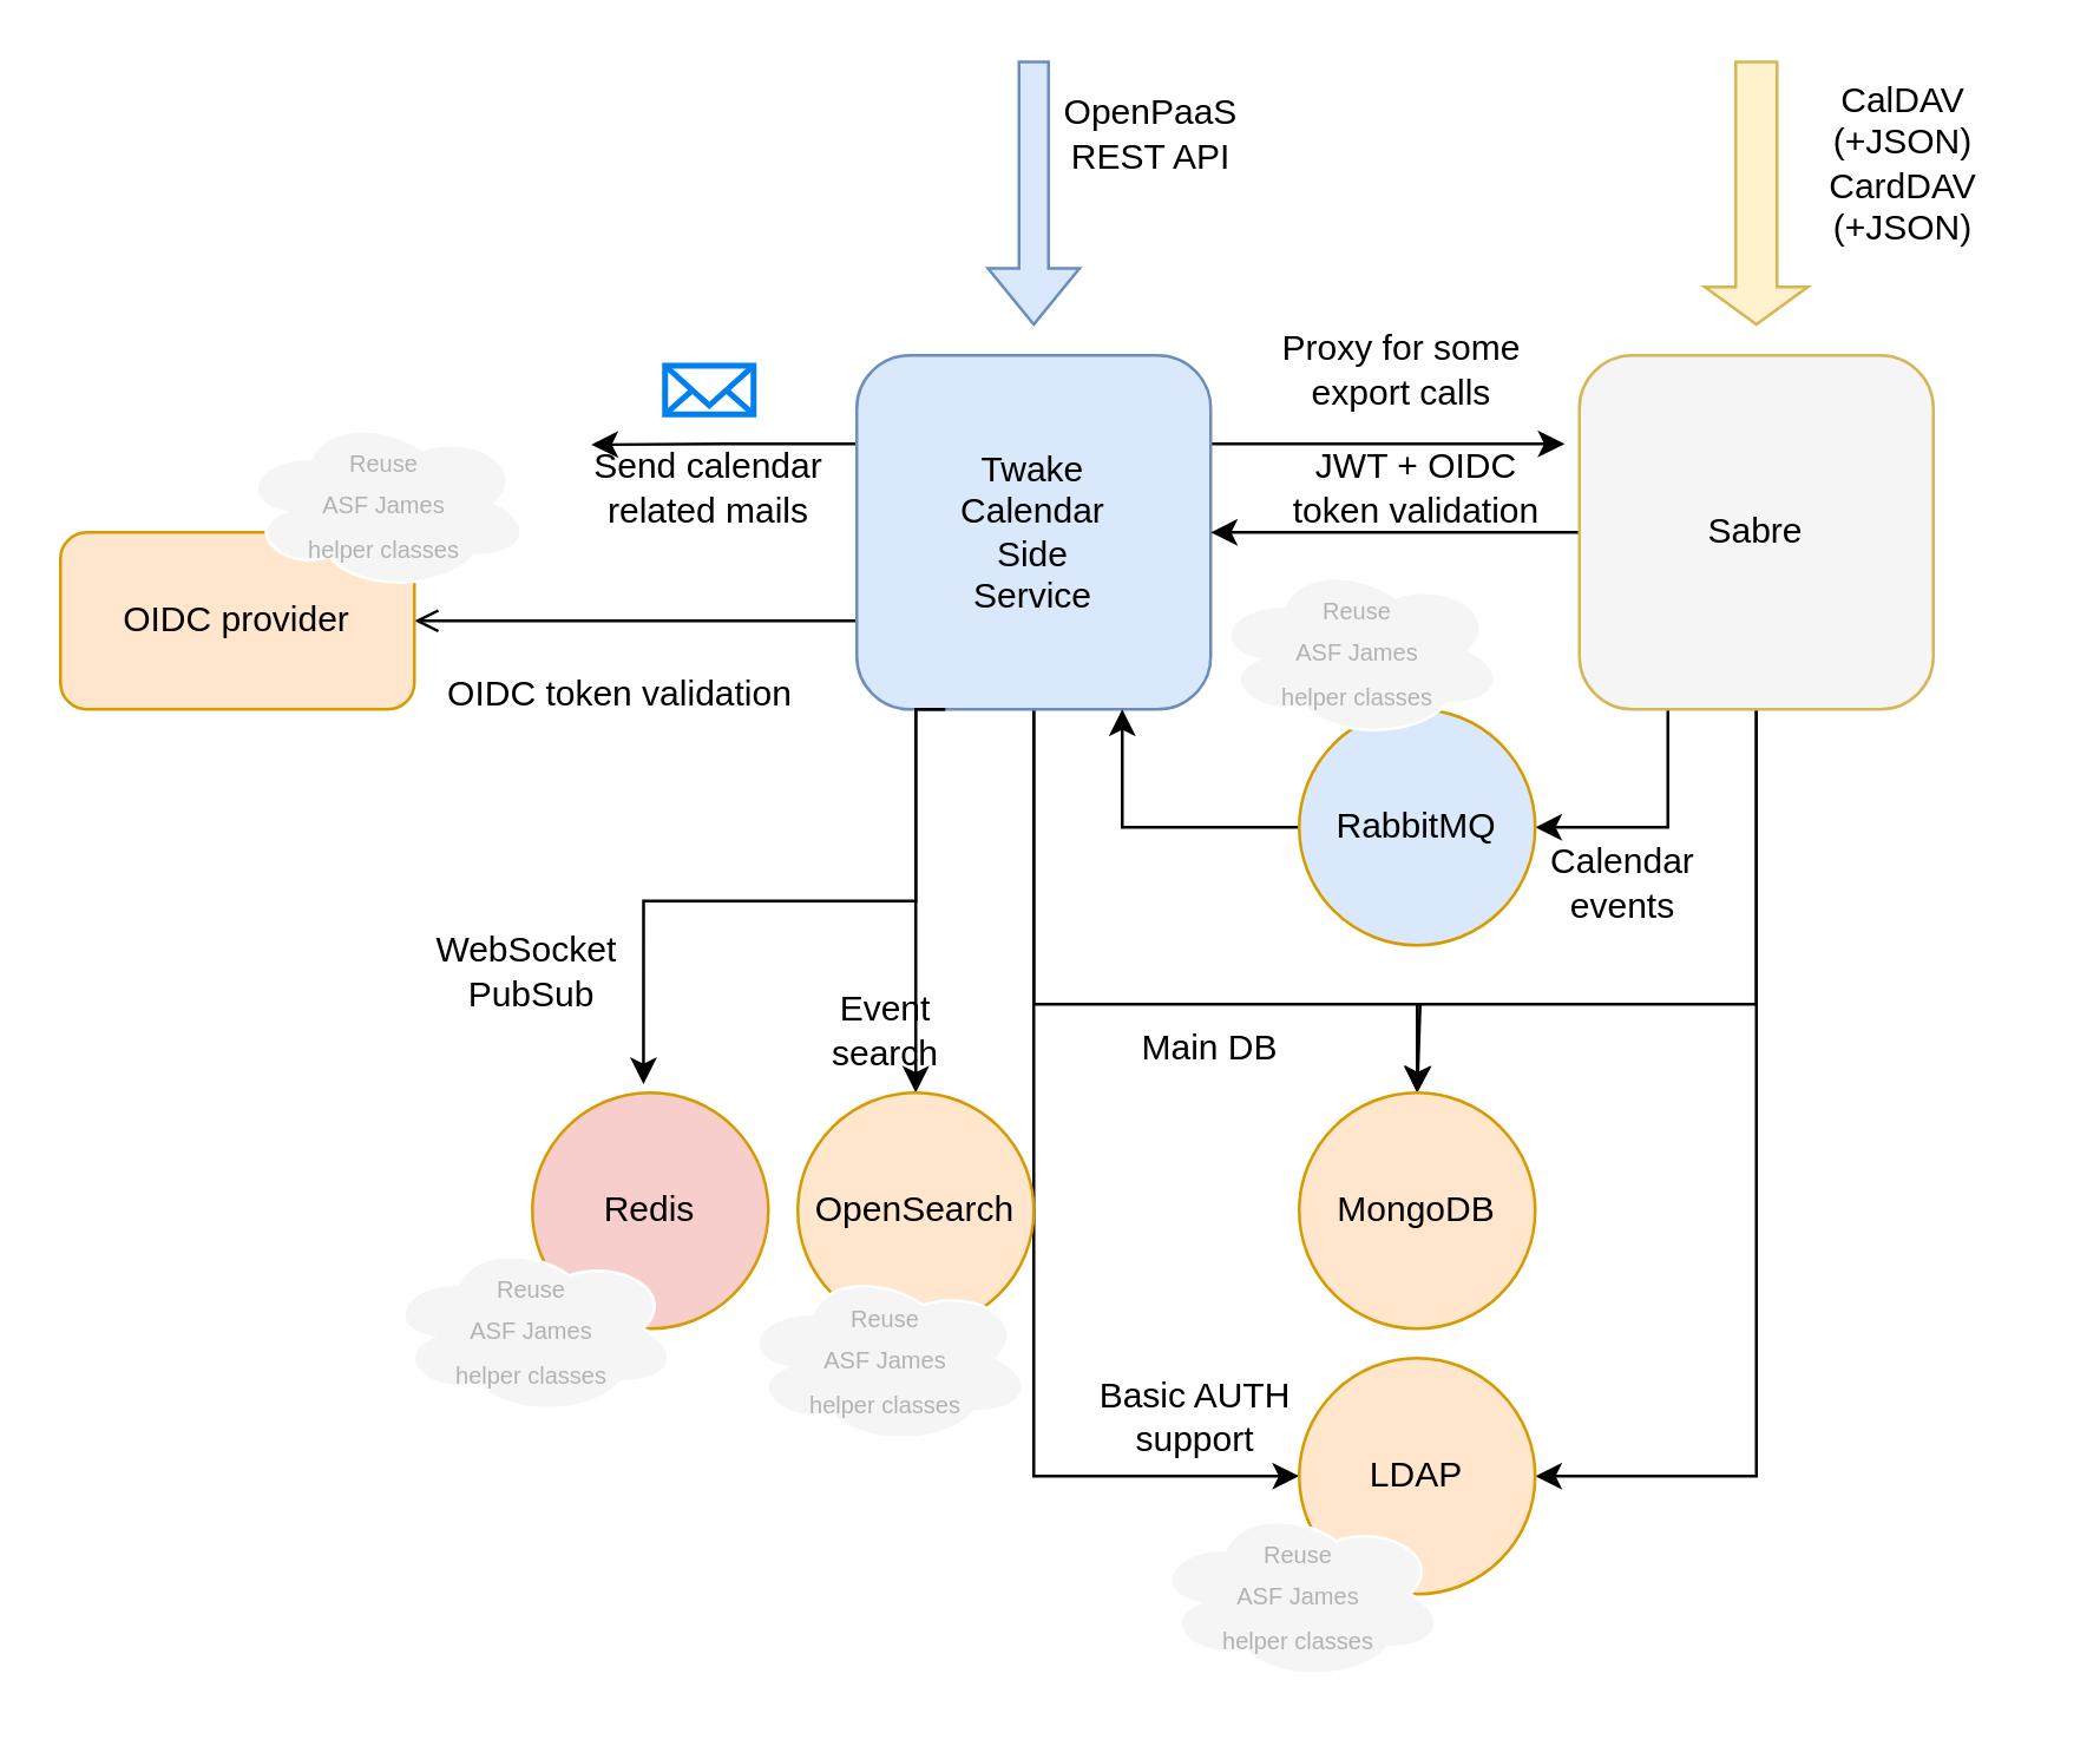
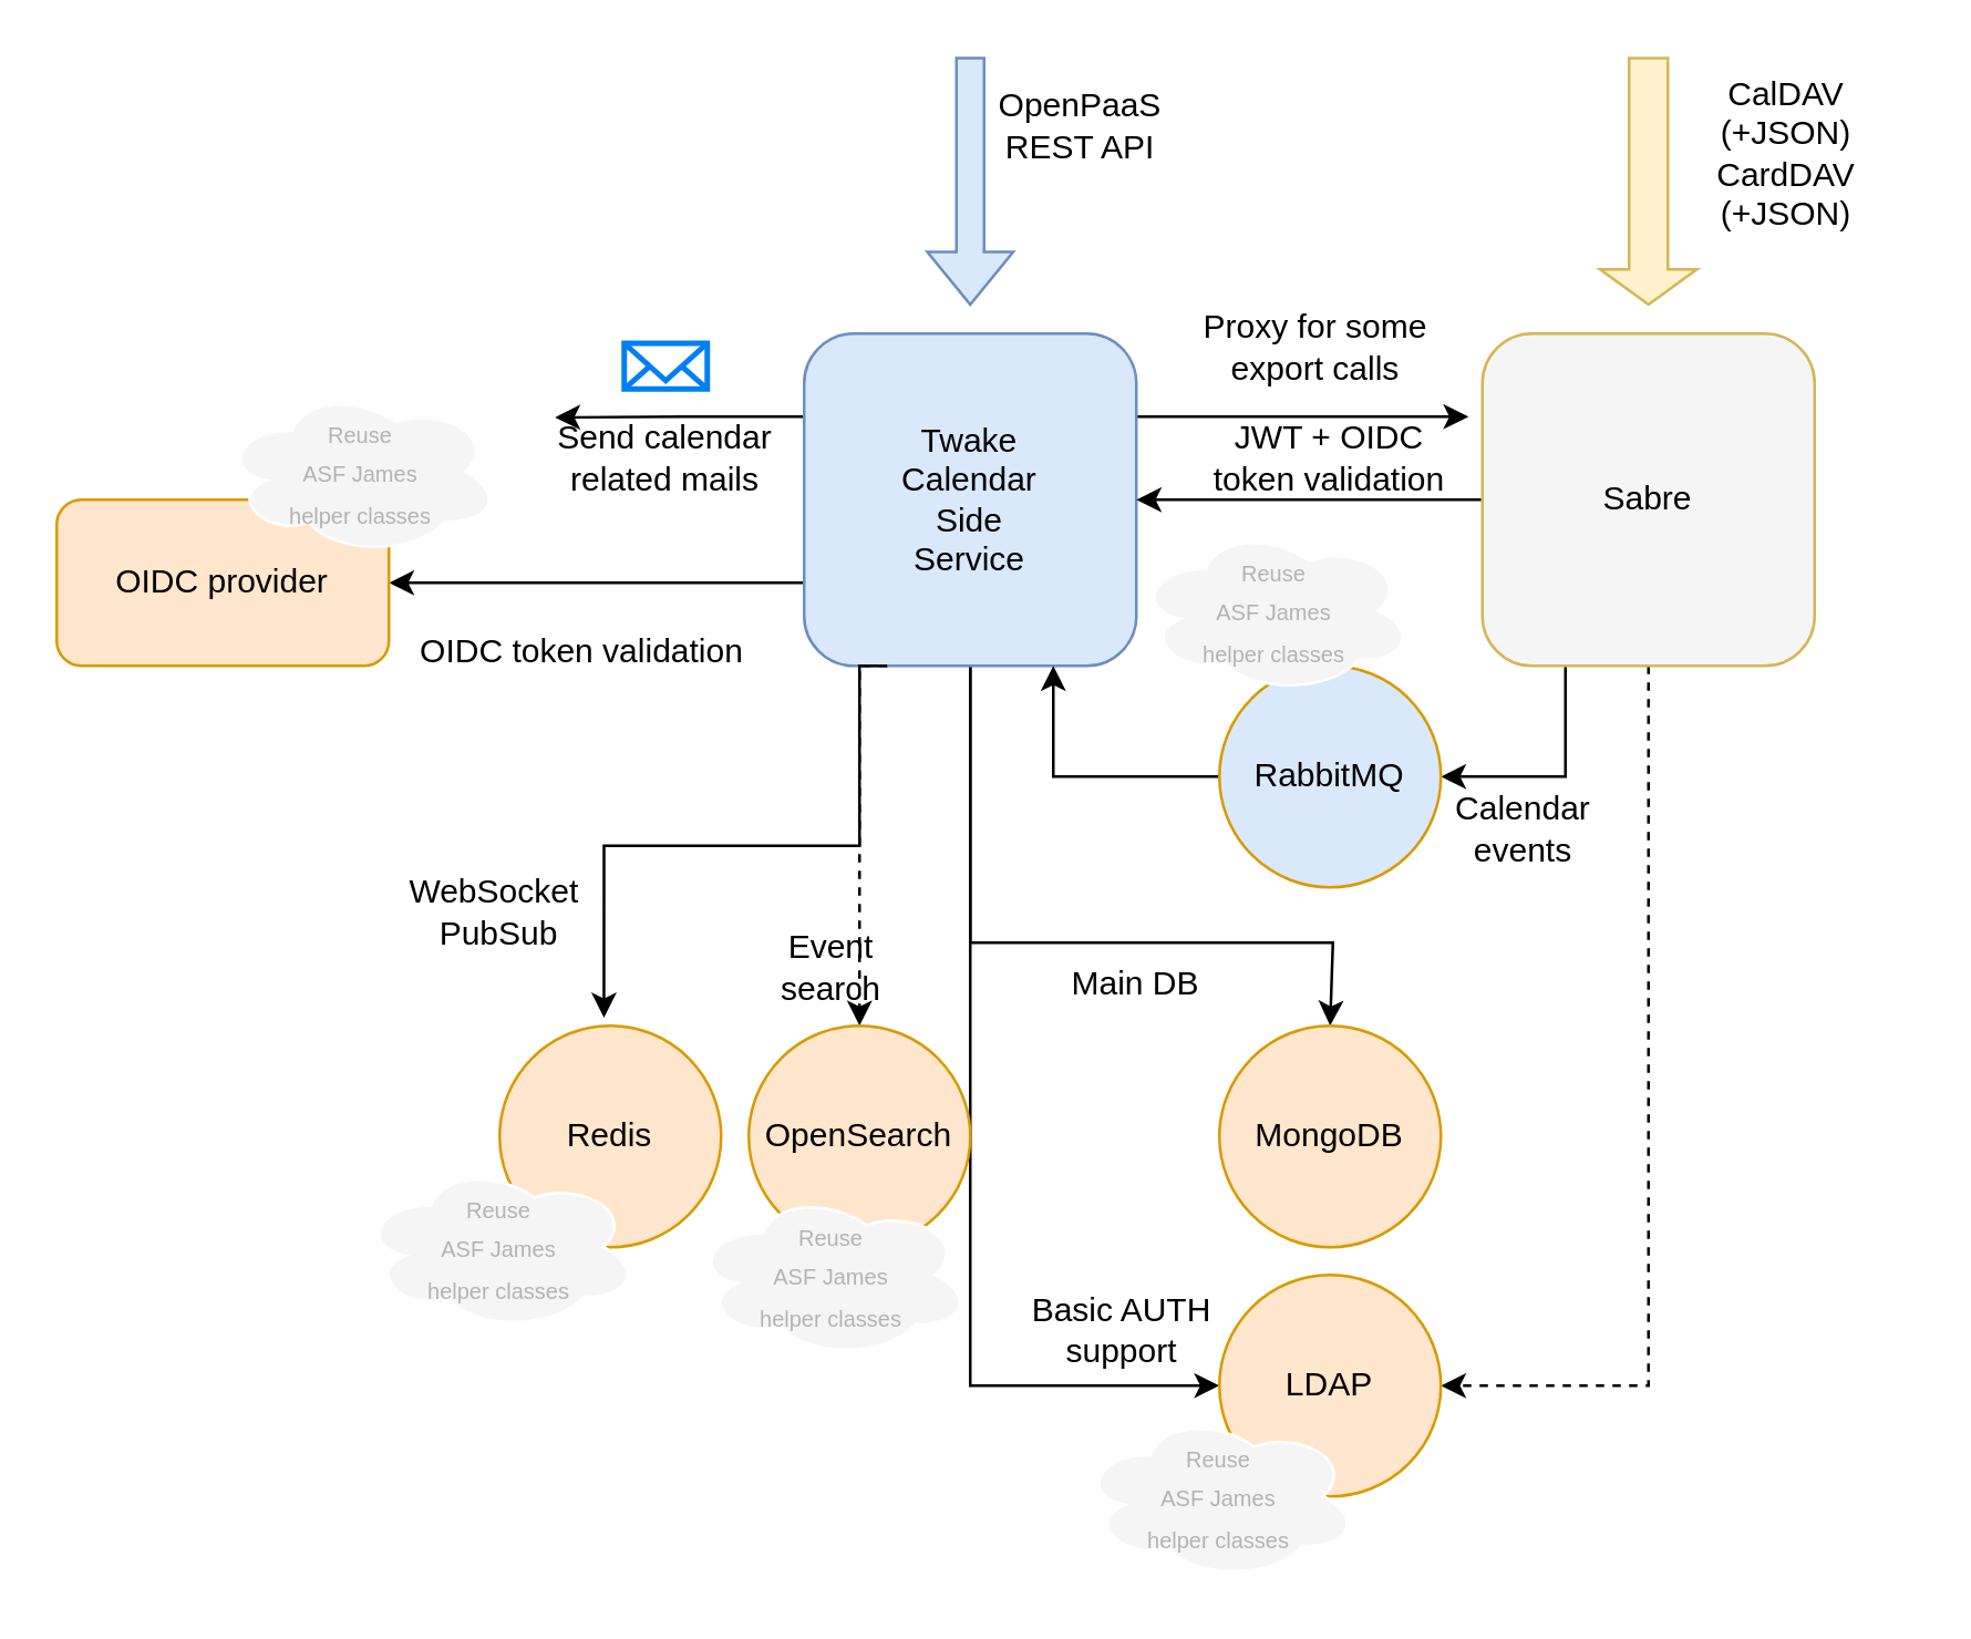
- <mxCell id="7" style="edgeStyle=orthogonalEdgeStyle;rounded=0;orthogonalLoop=1;jettySize=auto;html=1;exitX=0;exitY=0.75;exitDx=0;exitDy=0;entryX=1;entryY=0.5;entryDx=0;entryDy=0;endArrow=open;" edge="1" parent="1" source="8" target="38"><mxGeometry relative="1" as="geometry" /></mxCell>
+ <mxCell id="7" style="edgeStyle=orthogonalEdgeStyle;rounded=0;orthogonalLoop=1;jettySize=auto;html=1;exitX=0;exitY=0.75;exitDx=0;exitDy=0;entryX=1;entryY=0.5;entryDx=0;entryDy=0;" edge="1" parent="1" source="8" target="38"><mxGeometry relative="1" as="geometry" /></mxCell>
- <mxCell id="4" style="edgeStyle=orthogonalEdgeStyle;rounded=0;orthogonalLoop=1;jettySize=auto;html=1;exitX=0.25;exitY=1;exitDx=0;exitDy=0;entryX=0.5;entryY=0;entryDx=0;entryDy=0;" edge="1" parent="1" source="8" target="22"><mxGeometry relative="1" as="geometry"><Array as="points"><mxPoint x="310" y="240" /></Array></mxGeometry></mxCell>
+ <mxCell id="4" style="edgeStyle=orthogonalEdgeStyle;rounded=0;orthogonalLoop=1;jettySize=auto;html=1;exitX=0.25;exitY=1;exitDx=0;exitDy=0;entryX=0.5;entryY=0;entryDx=0;entryDy=0;dashed=1;" edge="1" parent="1" source="8" target="22"><mxGeometry relative="1" as="geometry"><Array as="points"><mxPoint x="310" y="240" /></Array></mxGeometry></mxCell>
- <mxCell id="11" style="edgeStyle=orthogonalEdgeStyle;rounded=0;orthogonalLoop=1;jettySize=auto;html=1;exitX=0.5;exitY=1;exitDx=0;exitDy=0;entryX=0.5;entryY=0;entryDx=0;entryDy=0;" edge="1" parent="1" source="13" target="21"><mxGeometry relative="1" as="geometry"><Array as="points"><mxPoint x="595" y="340" /><mxPoint x="480" y="340" /></Array></mxGeometry></mxCell>
- <mxCell id="23" value="Redis" style="ellipse;whiteSpace=wrap;html=1;aspect=fixed;fillColor=#f8cecc;strokeColor=#d79b00;" vertex="1" parent="1"><mxGeometry x="180" y="370" width="80" height="80" as="geometry" /></mxCell>
+ <mxCell id="23" value="Redis" style="ellipse;whiteSpace=wrap;html=1;aspect=fixed;fillColor=#ffe6cc;strokeColor=#d79b00;" vertex="1" parent="1"><mxGeometry x="180" y="370" width="80" height="80" as="geometry" /></mxCell>
- <mxCell id="12" style="edgeStyle=orthogonalEdgeStyle;rounded=0;orthogonalLoop=1;jettySize=auto;html=1;exitX=0.5;exitY=1;exitDx=0;exitDy=0;entryX=1;entryY=0.5;entryDx=0;entryDy=0;" edge="1" parent="1" source="13" target="27"><mxGeometry relative="1" as="geometry" /></mxCell>
+ <mxCell id="12" style="edgeStyle=orthogonalEdgeStyle;rounded=0;orthogonalLoop=1;jettySize=auto;html=1;exitX=0.5;exitY=1;exitDx=0;exitDy=0;entryX=1;entryY=0.5;entryDx=0;entryDy=0;dashed=1;" edge="1" parent="1" source="13" target="27"><mxGeometry relative="1" as="geometry" /></mxCell>
